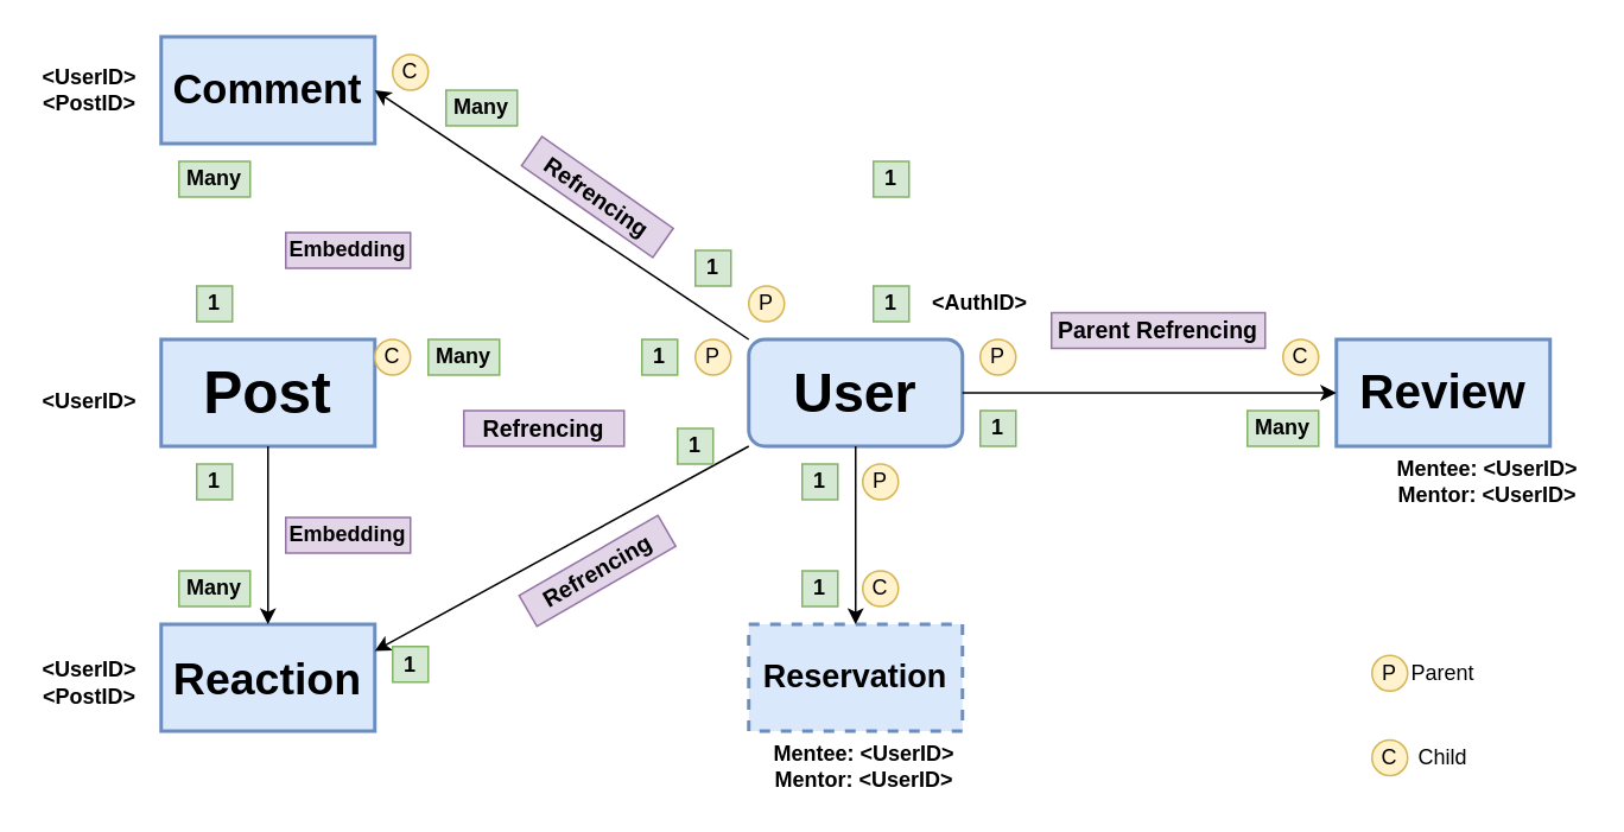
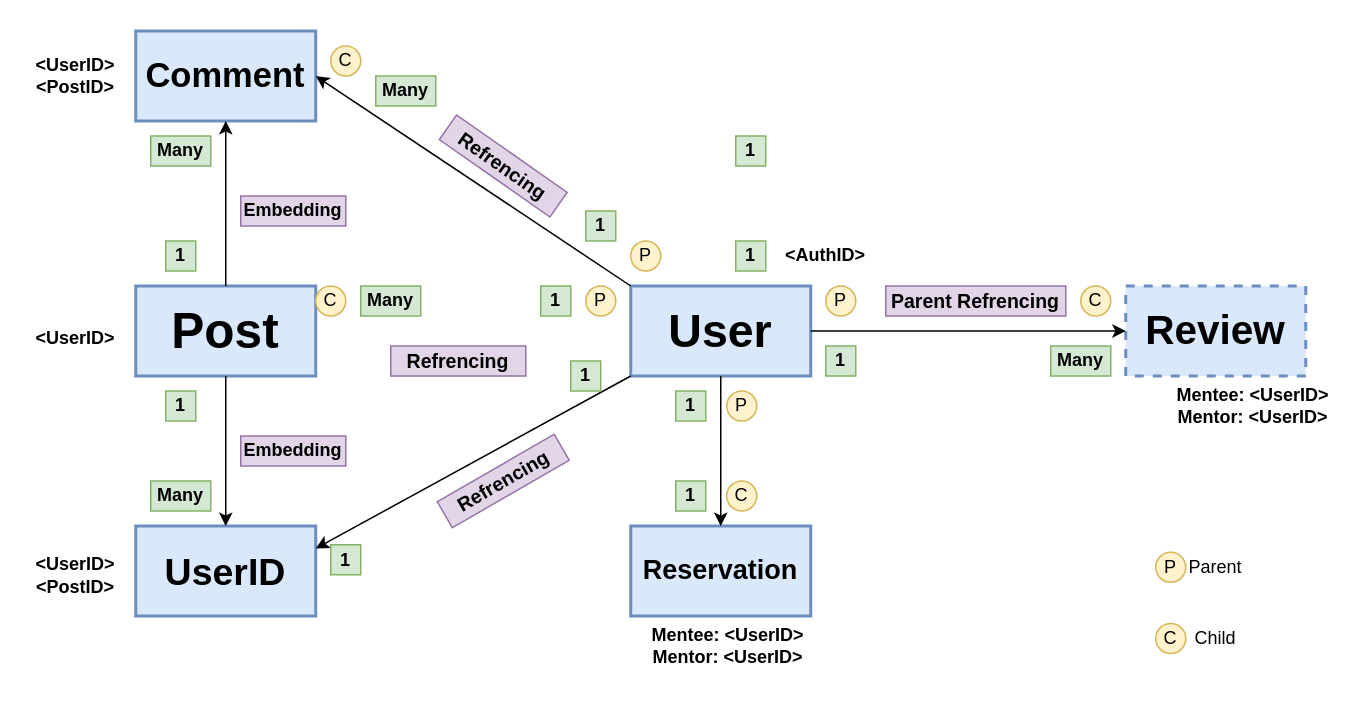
+ <mxCell id="8" value="" style="endArrow=classic;html=1;rounded=0;exitX=0.5;exitY=0;exitDx=0;exitDy=0;entryX=0.5;entryY=1;entryDx=0;entryDy=0;" parent="1" source="3" target="4" edge="1"><mxGeometry width="50" height="50" relative="1" as="geometry"><mxPoint x="380" y="250" as="sourcePoint" /><mxPoint x="430" y="200" as="targetPoint" /></mxGeometry></mxCell>
- <mxCell id="14" value="Parent Refrencing" style="text;html=1;align=center;verticalAlign=middle;whiteSpace=wrap;rounded=0;fontSize=13;fontStyle=1;fillColor=#e1d5e7;strokeColor=#9673a6;" parent="1" vertex="1"><mxGeometry x="590" y="175" width="120" height="20" as="geometry" /></mxCell>
+ <mxCell id="14" value="Parent Refrencing" style="text;html=1;align=center;verticalAlign=middle;whiteSpace=wrap;rounded=0;fontSize=13;fontStyle=1;fillColor=#e1d5e7;strokeColor=#9673a6;" parent="1" vertex="1"><mxGeometry x="590" y="190" width="120" height="20" as="geometry" /></mxCell>
- <mxCell id="2" value="User" style="whiteSpace=wrap;html=1;strokeWidth=2;fontSize=31;fontStyle=1;fillColor=#dae8fc;strokeColor=#6c8ebf;rounded=1;" parent="1" vertex="1"><mxGeometry x="420" y="190" width="120" height="60" as="geometry" /></mxCell>
+ <mxCell id="2" value="User" style="rounded=0;whiteSpace=wrap;html=1;strokeWidth=2;fontSize=31;fontStyle=1;fillColor=#dae8fc;strokeColor=#6c8ebf;" parent="1" vertex="1"><mxGeometry x="420" y="190" width="120" height="60" as="geometry" /></mxCell>
- <mxCell id="6" value="Review" style="rounded=0;whiteSpace=wrap;html=1;strokeWidth=2;fontSize=27;fontStyle=1;fillColor=#dae8fc;strokeColor=#6c8ebf;" parent="1" vertex="1"><mxGeometry x="750" y="190" width="120" height="60" as="geometry" /></mxCell>
+ <mxCell id="6" value="Review" style="rounded=0;whiteSpace=wrap;html=1;strokeWidth=2;fontSize=27;fontStyle=1;fillColor=#dae8fc;strokeColor=#6c8ebf;dashed=1;" parent="1" vertex="1"><mxGeometry x="750" y="190" width="120" height="60" as="geometry" /></mxCell>
- <mxCell id="5" value="Reaction" style="rounded=0;whiteSpace=wrap;html=1;strokeWidth=2;fontSize=25;fontStyle=1;fillColor=#dae8fc;strokeColor=#6c8ebf;" parent="1" vertex="1"><mxGeometry x="90" y="350" width="120" height="60" as="geometry" /></mxCell>
+ <mxCell id="5" value="UserID" style="rounded=0;whiteSpace=wrap;html=1;strokeWidth=2;fontSize=25;fontStyle=1;fillColor=#dae8fc;strokeColor=#6c8ebf;" parent="1" vertex="1"><mxGeometry x="90" y="350" width="120" height="60" as="geometry" /></mxCell>
- <mxCell id="7" value="Reservation" style="rounded=0;whiteSpace=wrap;html=1;strokeWidth=2;fontSize=18;fontStyle=1;fillColor=#dae8fc;strokeColor=#6c8ebf;dashed=1;" parent="1" vertex="1"><mxGeometry x="420" y="350" width="120" height="60" as="geometry" /></mxCell>
+ <mxCell id="7" value="Reservation" style="rounded=0;whiteSpace=wrap;html=1;strokeWidth=2;fontSize=18;fontStyle=1;fillColor=#dae8fc;strokeColor=#6c8ebf;" parent="1" vertex="1"><mxGeometry x="420" y="350" width="120" height="60" as="geometry" /></mxCell>
